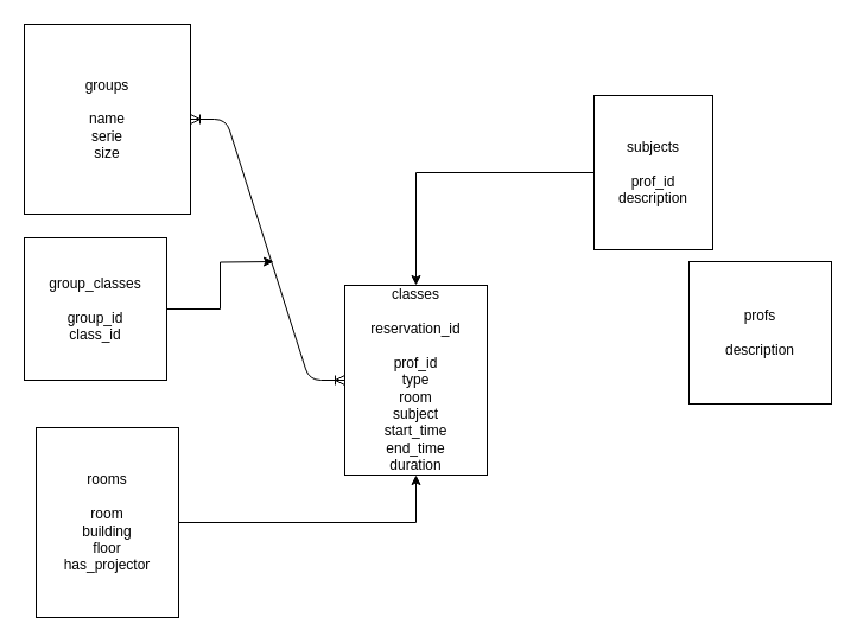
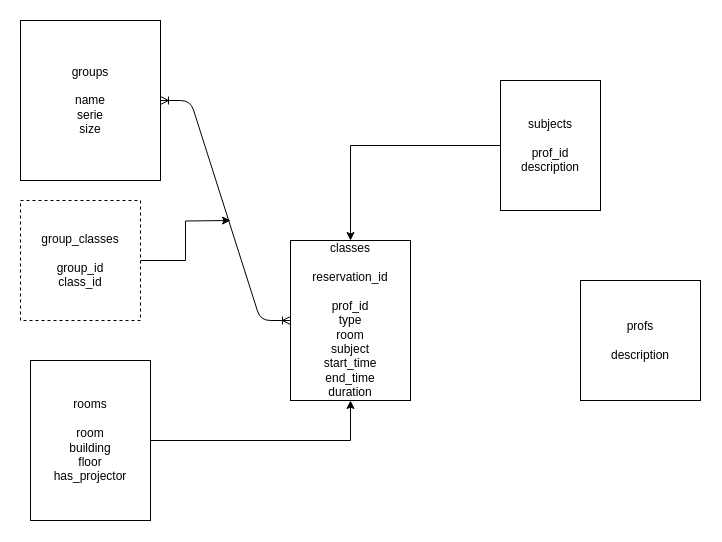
- <mxCell id="11" value="group_classes&lt;br&gt;&lt;br&gt;group_id&lt;br&gt;class_id" style="rounded=0;whiteSpace=wrap;html=1;" parent="1" vertex="1"><mxGeometry x="20" y="200" width="120" height="120" as="geometry" /></mxCell>
+ <mxCell id="11" value="group_classes&lt;br&gt;&lt;br&gt;group_id&lt;br&gt;class_id" style="rounded=0;whiteSpace=wrap;html=1;dashed=1;" parent="1" vertex="1"><mxGeometry x="20" y="200" width="120" height="120" as="geometry" /></mxCell>
- <mxCell id="7" value="profs&lt;br&gt;&lt;br&gt;description" style="rounded=0;whiteSpace=wrap;html=1;" parent="1" vertex="1"><mxGeometry x="580" y="220" width="120" height="120" as="geometry" /></mxCell>
+ <mxCell id="7" value="profs&lt;br&gt;&lt;br&gt;description" style="rounded=0;whiteSpace=wrap;html=1;" parent="1" vertex="1"><mxGeometry x="580" y="280" width="120" height="120" as="geometry" /></mxCell>
